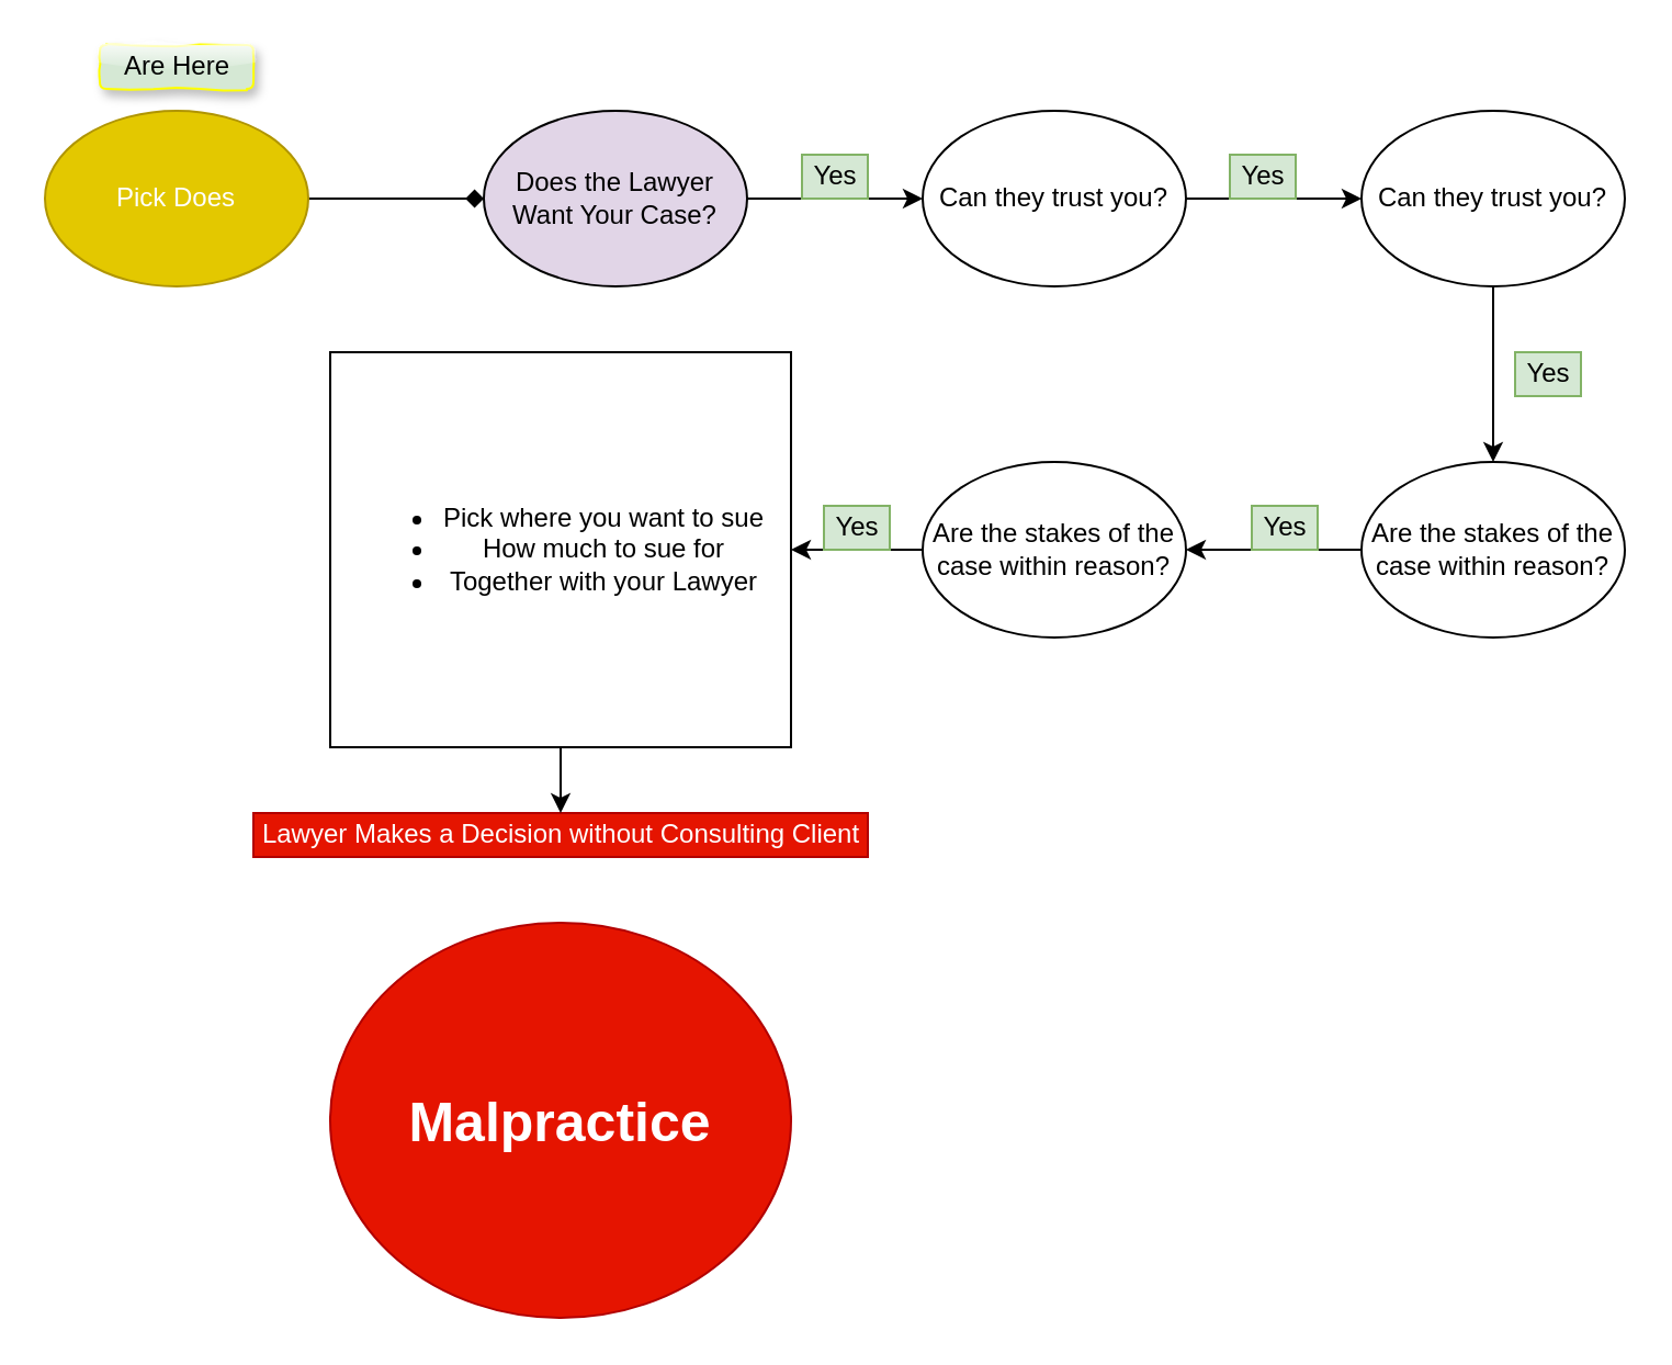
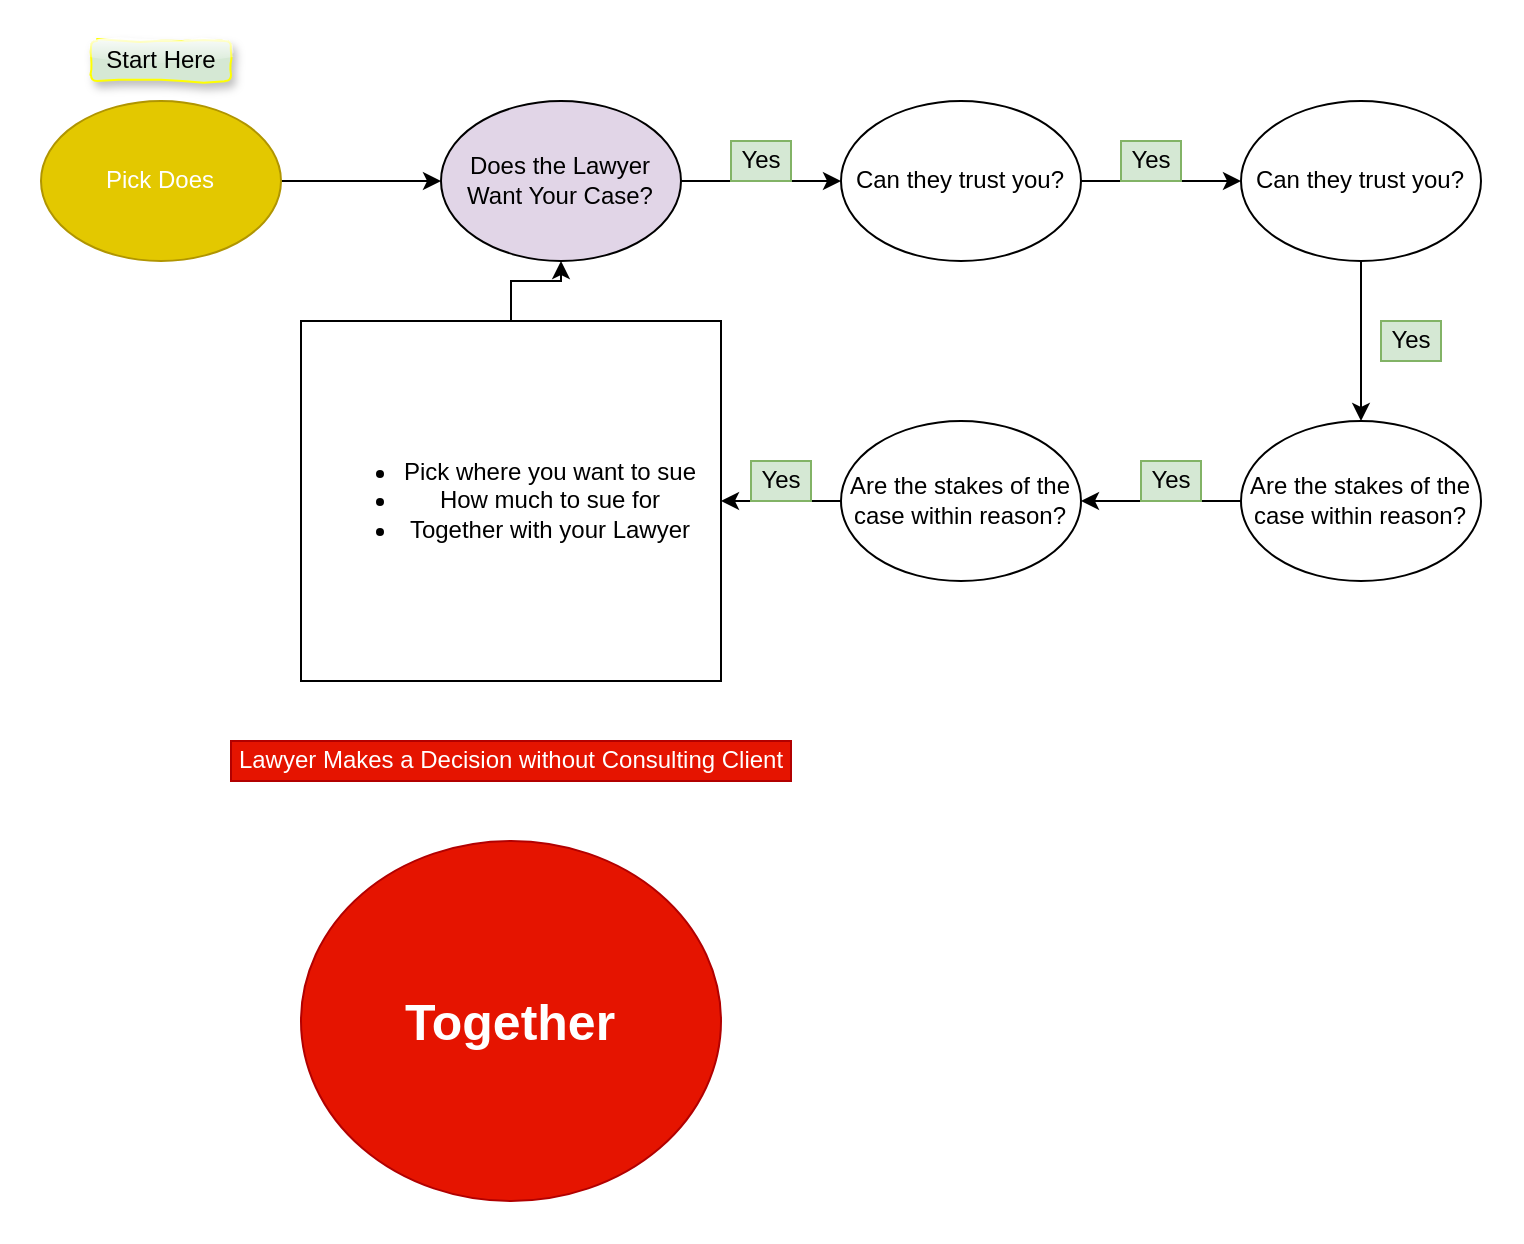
- <mxCell id="16" value="Are Here" style="text;html=1;align=center;verticalAlign=middle;resizable=0;points=[];;autosize=1;fillColor=#d5e8d4;strokeColor=#FFFF00;gradientColor=none;shadow=1;rounded=1;comic=1;glass=1;" vertex="1" parent="1"><mxGeometry x="45" y="20" width="70" height="20" as="geometry" /></mxCell>
+ <mxCell id="16" value="Start Here" style="text;html=1;align=center;verticalAlign=middle;resizable=0;points=[];;autosize=1;fillColor=#d5e8d4;strokeColor=#FFFF00;gradientColor=none;shadow=1;rounded=1;comic=1;glass=1;" vertex="1" parent="1"><mxGeometry x="45" y="20" width="70" height="20" as="geometry" /></mxCell>
- <mxCell id="2" value="" style="edgeStyle=orthogonalEdgeStyle;rounded=0;orthogonalLoop=1;jettySize=auto;html=1;endArrow=diamond;" edge="1" parent="1" source="3" target="5"><mxGeometry relative="1" as="geometry" /></mxCell>
+ <mxCell id="2" value="" style="edgeStyle=orthogonalEdgeStyle;rounded=0;orthogonalLoop=1;jettySize=auto;html=1;" edge="1" parent="1" source="3" target="5"><mxGeometry relative="1" as="geometry" /></mxCell>
- <mxCell id="23" value="" style="edgeStyle=orthogonalEdgeStyle;rounded=0;orthogonalLoop=1;jettySize=auto;html=1;" edge="1" parent="1" source="14" target="22"><mxGeometry relative="1" as="geometry"><mxPoint x="255" y="340" as="sourcePoint" /><mxPoint x="255" y="420" as="targetPoint" /></mxGeometry></mxCell>
+ <mxCell id="23" value="" style="edgeStyle=orthogonalEdgeStyle;rounded=0;orthogonalLoop=1;jettySize=auto;html=1;" edge="1" parent="1" source="14" target="5"><mxGeometry relative="1" as="geometry"><mxPoint x="255" y="340" as="sourcePoint" /><mxPoint x="255" y="420" as="targetPoint" /></mxGeometry></mxCell>
- <mxCell id="15" value="&lt;font style=&quot;font-size: 25px&quot;&gt;&lt;b&gt;Malpractice&lt;/b&gt;&lt;/font&gt;" style="ellipse;whiteSpace=wrap;html=1;fillColor=#e51400;strokeColor=#B20000;fontColor=#ffffff;" vertex="1" parent="1"><mxGeometry x="150" y="420" width="210" height="180" as="geometry" /></mxCell>
+ <mxCell id="15" value="&lt;font style=&quot;font-size: 25px&quot;&gt;&lt;b&gt;Together&lt;/b&gt;&lt;/font&gt;" style="ellipse;whiteSpace=wrap;html=1;fillColor=#e51400;strokeColor=#B20000;fontColor=#ffffff;" vertex="1" parent="1"><mxGeometry x="150" y="420" width="210" height="180" as="geometry" /></mxCell>
